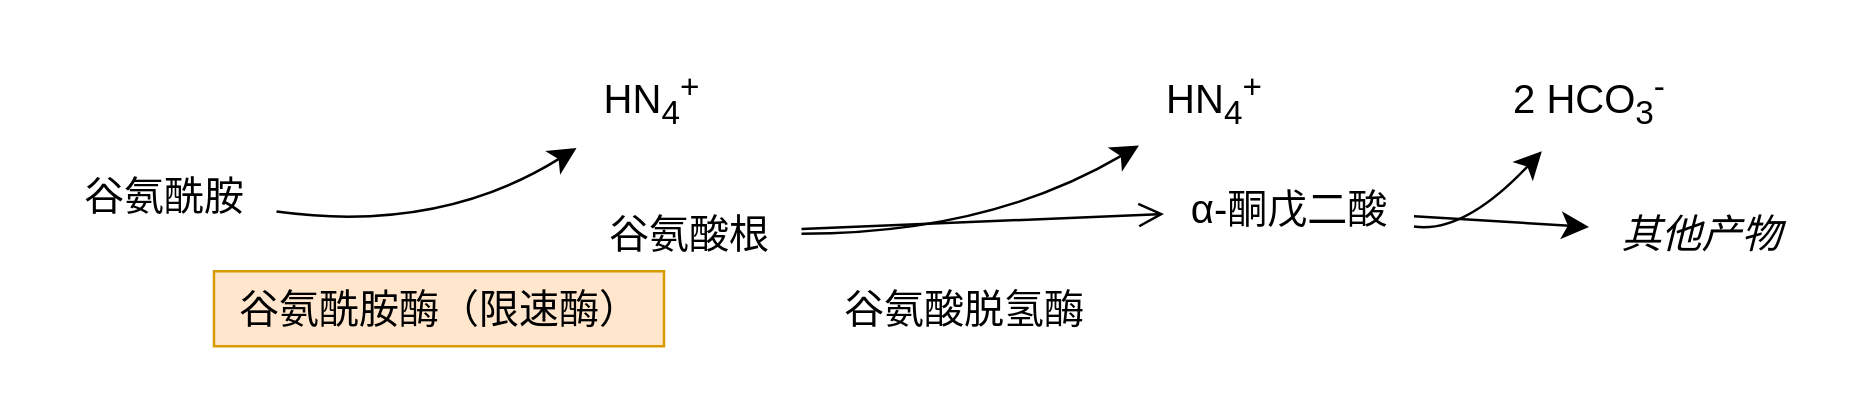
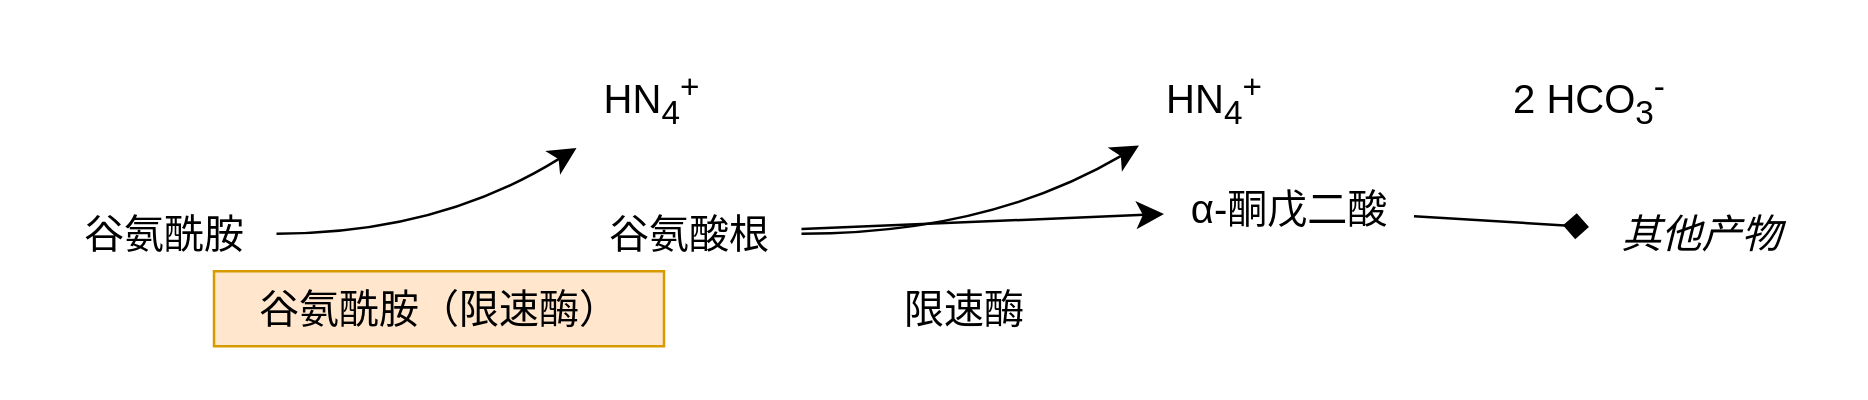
- <mxCell id="8" style="edgeStyle=none;curved=1;rounded=0;orthogonalLoop=1;jettySize=auto;html=1;fontSize=12;startSize=8;endSize=8;" edge="1" parent="1" source="9" target="11"><mxGeometry relative="1" as="geometry"><mxPoint x="615" y="40" as="targetPoint" /><Array as="points"><mxPoint x="585" y="93" /></Array></mxGeometry></mxCell>
- <mxCell id="3" value="谷氨酰胺" style="text;html=1;align=center;verticalAlign=middle;resizable=0;points=[];autosize=1;strokeColor=none;fillColor=none;fontSize=16;" vertex="1" parent="1"><mxGeometry x="20" y="63" width="90" height="30" as="geometry" /></mxCell>
+ <mxCell id="3" value="谷氨酰胺" style="text;html=1;align=center;verticalAlign=middle;resizable=0;points=[];autosize=1;strokeColor=none;fillColor=none;fontSize=16;" vertex="1" parent="1"><mxGeometry x="20" y="78" width="90" height="30" as="geometry" /></mxCell>
- <mxCell id="4" value="" style="edgeStyle=none;curved=1;rounded=0;orthogonalLoop=1;jettySize=auto;html=1;fontSize=12;startSize=8;endSize=8;endArrow=open;" edge="1" parent="1" source="6" target="9"><mxGeometry relative="1" as="geometry" /></mxCell>
+ <mxCell id="4" value="" style="edgeStyle=none;curved=1;rounded=0;orthogonalLoop=1;jettySize=auto;html=1;fontSize=12;startSize=8;endSize=8;" edge="1" parent="1" source="6" target="9"><mxGeometry relative="1" as="geometry" /></mxCell>
- <mxCell id="7" value="" style="edgeStyle=none;curved=1;rounded=0;orthogonalLoop=1;jettySize=auto;html=1;fontSize=12;startSize=8;endSize=8;" edge="1" parent="1" source="9" target="10"><mxGeometry relative="1" as="geometry" /></mxCell>
+ <mxCell id="7" value="" style="edgeStyle=none;curved=1;rounded=0;orthogonalLoop=1;jettySize=auto;html=1;fontSize=12;startSize=8;endSize=8;endArrow=diamond;" edge="1" parent="1" source="9" target="10"><mxGeometry relative="1" as="geometry" /></mxCell>
- <mxCell id="14" value="谷氨酰胺酶（限速酶）" style="text;html=1;align=center;verticalAlign=middle;resizable=0;points=[];autosize=1;strokeColor=#d79b00;fillColor=#ffe6cc;fontSize=16;" vertex="1" parent="1"><mxGeometry x="85" y="108" width="180" height="30" as="geometry" /></mxCell>
+ <mxCell id="14" value="谷氨酰胺（限速酶）" style="text;html=1;align=center;verticalAlign=middle;resizable=0;points=[];autosize=1;strokeColor=#d79b00;fillColor=#ffe6cc;fontSize=16;" vertex="1" parent="1"><mxGeometry x="85" y="108" width="180" height="30" as="geometry" /></mxCell>
- <mxCell id="15" value="谷氨酸脱氢酶" style="text;html=1;align=center;verticalAlign=middle;resizable=0;points=[];autosize=1;strokeColor=none;fillColor=none;fontSize=16;" vertex="1" parent="1"><mxGeometry x="325" y="108" width="120" height="30" as="geometry" /></mxCell>
+ <mxCell id="15" value="限速酶" style="text;html=1;align=center;verticalAlign=middle;resizable=0;points=[];autosize=1;strokeColor=none;fillColor=none;fontSize=16;" vertex="1" parent="1"><mxGeometry x="325" y="108" width="120" height="30" as="geometry" /></mxCell>
